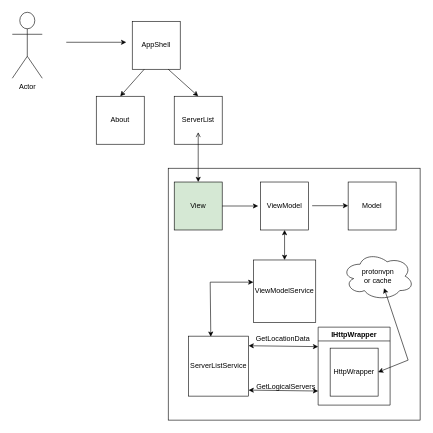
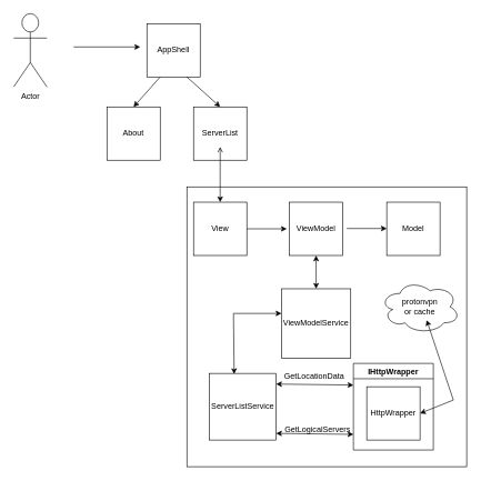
- <mxCell id="10" value="View" style="whiteSpace=wrap;html=1;aspect=fixed;fillColor=#d5e8d4;" vertex="1" parent="1"><mxGeometry x="290" y="303" width="80" height="80" as="geometry" /></mxCell>
+ <mxCell id="10" value="View" style="whiteSpace=wrap;html=1;aspect=fixed;" vertex="1" parent="1"><mxGeometry x="290" y="303" width="80" height="80" as="geometry" /></mxCell>
